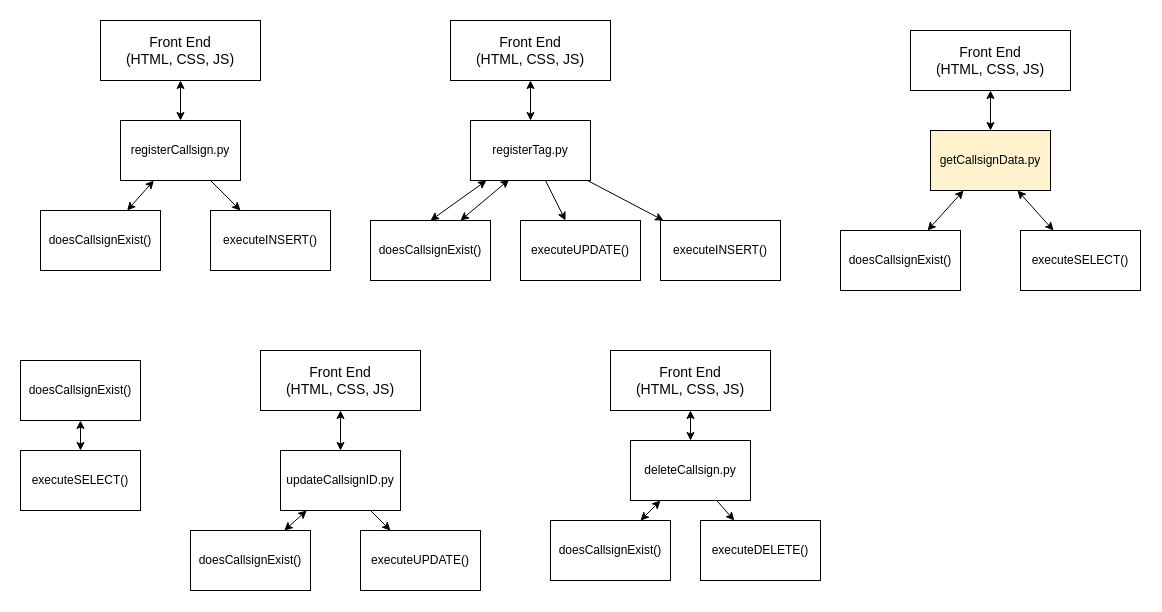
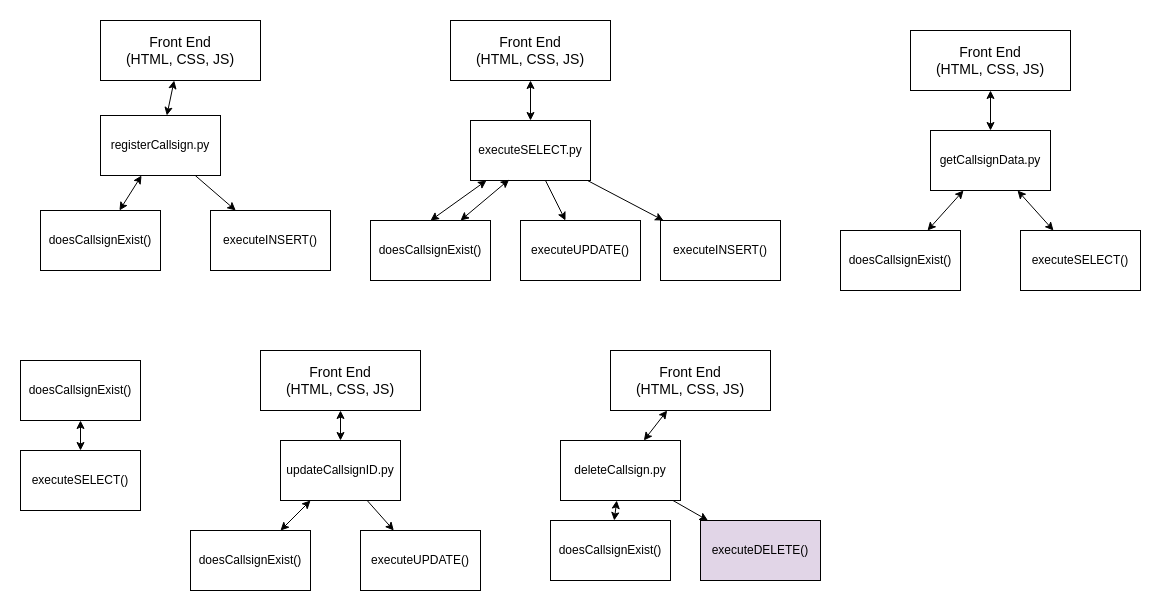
- <mxCell id="3" value="registerCallsign.py" style="rounded=0;whiteSpace=wrap;html=1;" vertex="1" parent="1"><mxGeometry x="120" y="120" width="120" height="60" as="geometry" /></mxCell>
+ <mxCell id="3" value="registerCallsign.py" style="rounded=0;whiteSpace=wrap;html=1;" vertex="1" parent="1"><mxGeometry x="100" y="115" width="120" height="60" as="geometry" /></mxCell>
- <mxCell id="9" value="&lt;div&gt;registerTag.py&lt;/div&gt;" style="whiteSpace=wrap;html=1;" vertex="1" parent="1"><mxGeometry x="470" y="120" width="120" height="60" as="geometry" /></mxCell>
+ <mxCell id="9" value="&lt;div&gt;executeSELECT.py&lt;/div&gt;" style="whiteSpace=wrap;html=1;" vertex="1" parent="1"><mxGeometry x="470" y="120" width="120" height="60" as="geometry" /></mxCell>
- <mxCell id="20" value="&lt;div&gt;getCallsignData.py&lt;/div&gt;" style="whiteSpace=wrap;html=1;fillColor=#fff2cc;" vertex="1" parent="1"><mxGeometry x="930" y="130" width="120" height="60" as="geometry" /></mxCell>
+ <mxCell id="20" value="&lt;div&gt;getCallsignData.py&lt;/div&gt;" style="whiteSpace=wrap;html=1;" vertex="1" parent="1"><mxGeometry x="930" y="130" width="120" height="60" as="geometry" /></mxCell>
- <mxCell id="38" value="deleteCallsign.py" style="whiteSpace=wrap;html=1;" vertex="1" parent="1"><mxGeometry x="630" y="440" width="120" height="60" as="geometry" /></mxCell>
+ <mxCell id="38" value="deleteCallsign.py" style="whiteSpace=wrap;html=1;" vertex="1" parent="1"><mxGeometry x="560" y="440" width="120" height="60" as="geometry" /></mxCell>
- <mxCell id="28" value="&lt;div&gt;updateCallsignID.py&lt;/div&gt;" style="whiteSpace=wrap;html=1;" vertex="1" parent="1"><mxGeometry x="280" y="450" width="120" height="60" as="geometry" /></mxCell>
+ <mxCell id="28" value="&lt;div&gt;updateCallsignID.py&lt;/div&gt;" style="whiteSpace=wrap;html=1;" vertex="1" parent="1"><mxGeometry x="280" y="440" width="120" height="60" as="geometry" /></mxCell>
- <mxCell id="6" value="executeDELETE()" style="rounded=0;whiteSpace=wrap;html=1;" vertex="1" parent="1"><mxGeometry x="700" y="520" width="120" height="60" as="geometry" /></mxCell>
+ <mxCell id="6" value="executeDELETE()" style="rounded=0;whiteSpace=wrap;html=1;fillColor=#e1d5e7;" vertex="1" parent="1"><mxGeometry x="700" y="520" width="120" height="60" as="geometry" /></mxCell>
